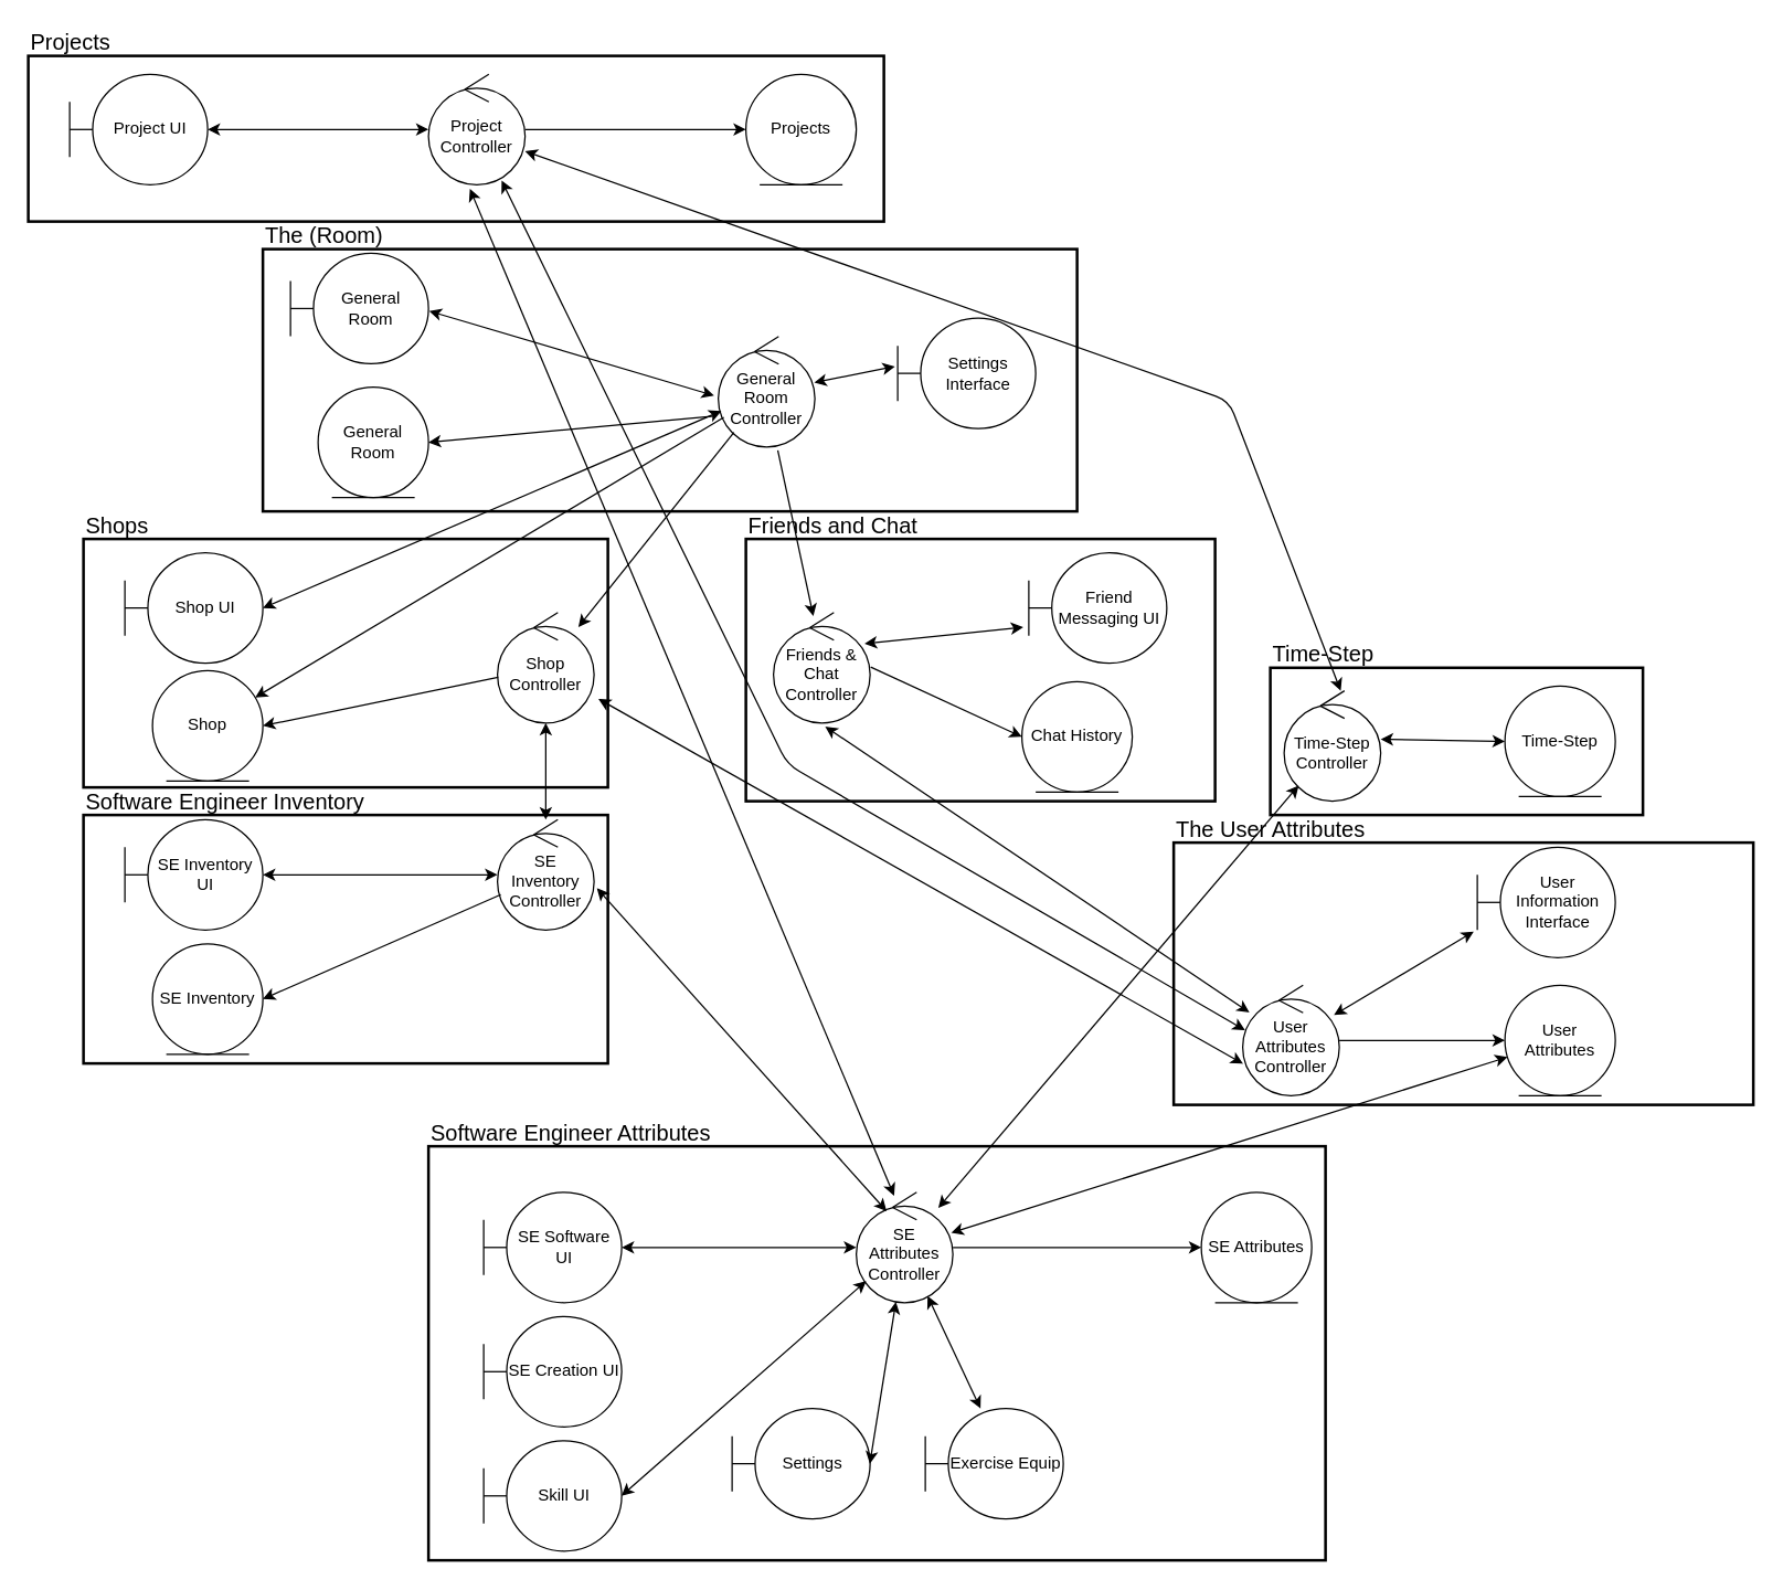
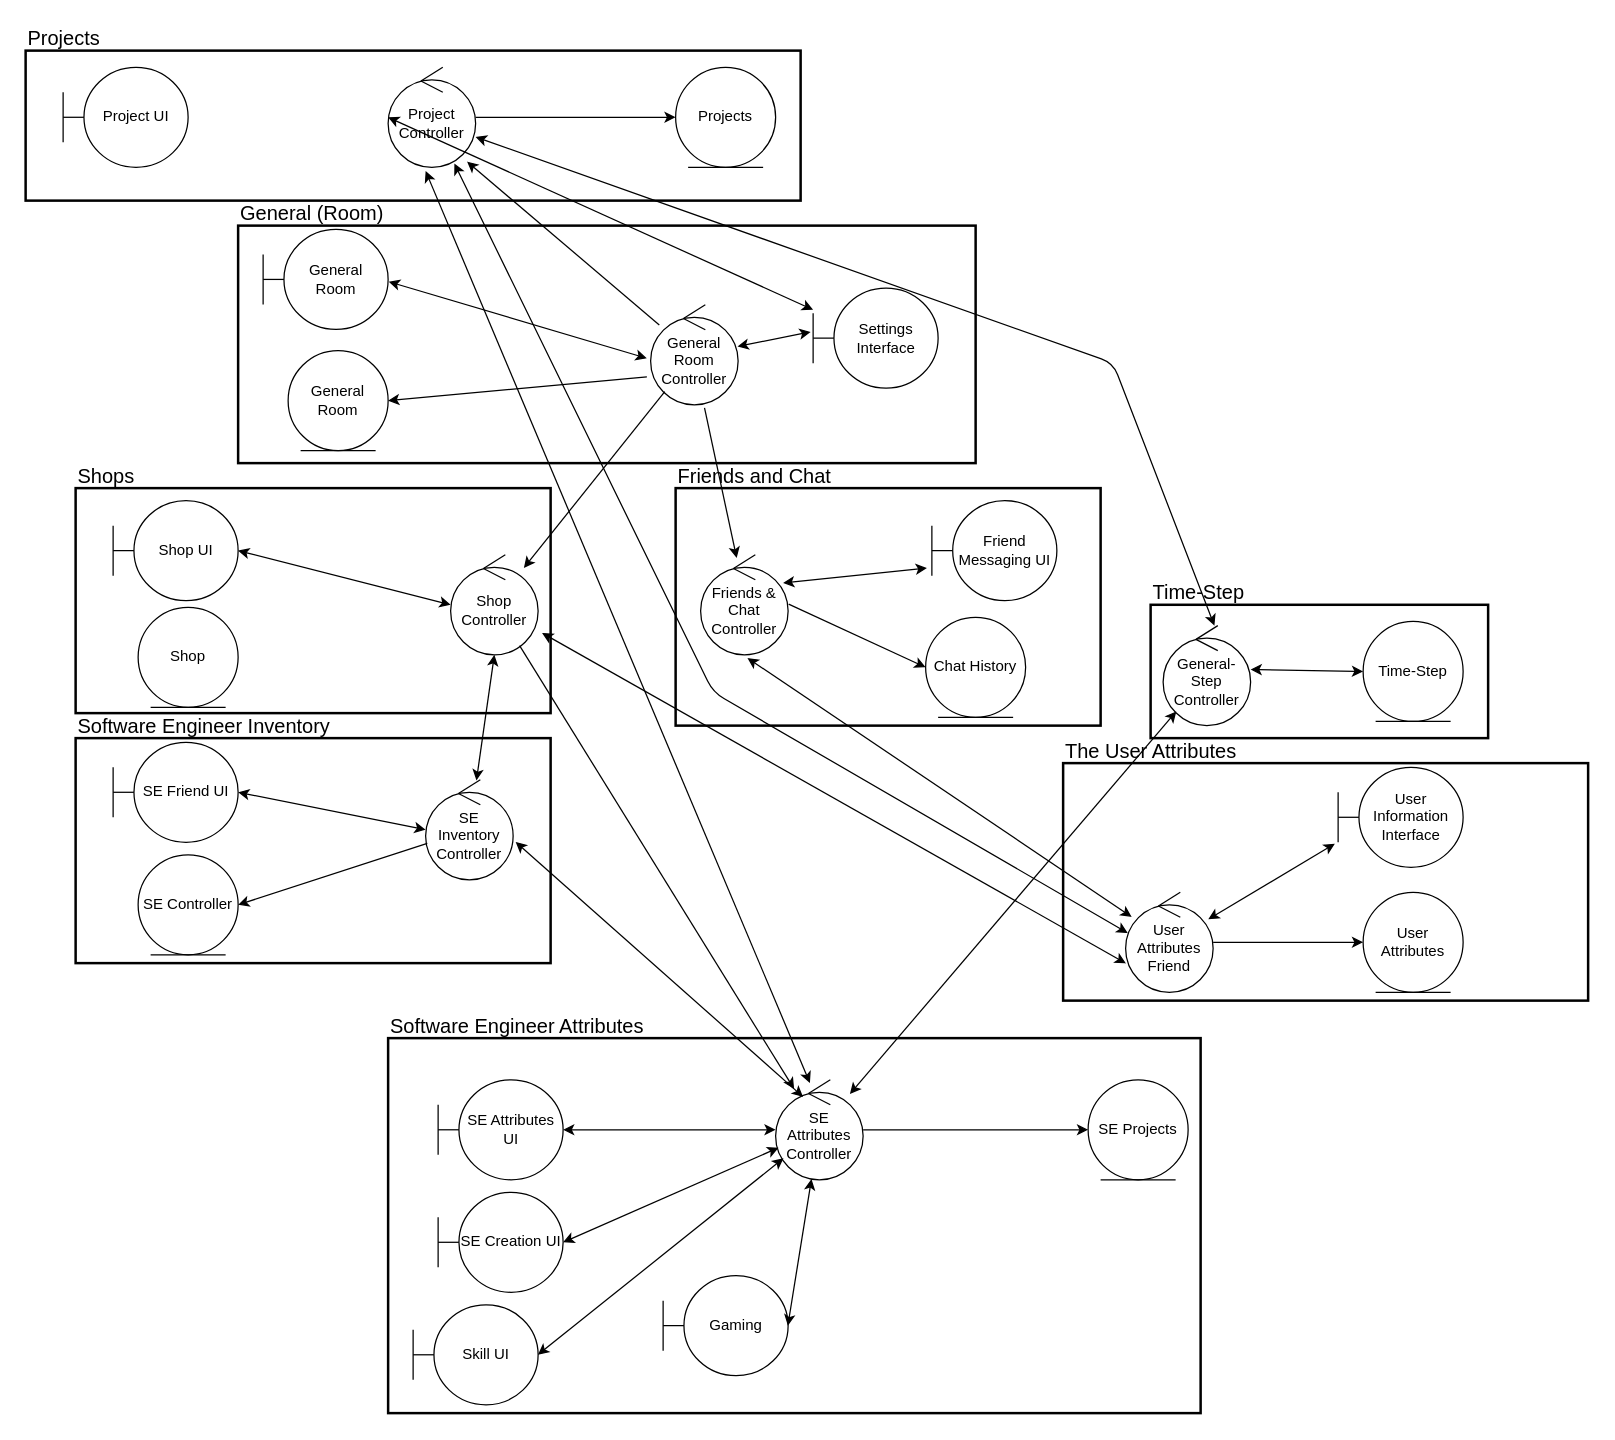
- <mxCell id="34" value="" style="endArrow=classic;startArrow=classic;html=1;entryX=1;entryY=0.5;entryDx=0;entryDy=0;entryPerimeter=0;exitX=0;exitY=0.5;exitDx=0;exitDy=0;exitPerimeter=0;" parent="1" source="31" target="33" edge="1"><mxGeometry width="50" height="50" relative="1" as="geometry"><mxPoint x="190" y="183.33" as="sourcePoint" /><mxPoint x="240" y="133.33" as="targetPoint" /></mxGeometry></mxCell>
+ <mxCell id="34" value="" style="endArrow=classic;startArrow=classic;html=1;exitX=0;exitY=0.5;exitDx=0;exitDy=0;exitPerimeter=0;" parent="1" source="31" target="50" edge="1"><mxGeometry width="50" height="50" relative="1" as="geometry"><mxPoint x="190" y="183.33" as="sourcePoint" /><mxPoint x="240" y="133.33" as="targetPoint" /></mxGeometry></mxCell>
- <mxCell id="64" value="The (Room)" style="text;html=1;strokeColor=none;fillColor=none;align=left;verticalAlign=middle;whiteSpace=wrap;rounded=0;strokeWidth=1;fontSize=16;" parent="1" vertex="1"><mxGeometry x="190" y="160" width="130" height="20" as="geometry" /></mxCell>
+ <mxCell id="64" value="General (Room)" style="text;html=1;strokeColor=none;fillColor=none;align=left;verticalAlign=middle;whiteSpace=wrap;rounded=0;strokeWidth=1;fontSize=16;" parent="1" vertex="1"><mxGeometry x="190" y="160" width="130" height="20" as="geometry" /></mxCell>
- <mxCell id="26" value="" style="endArrow=classic;startArrow=classic;html=1;exitX=1;exitY=0.5;exitDx=0;exitDy=0;exitPerimeter=0;" parent="1" source="24" target="23" edge="1"><mxGeometry width="50" height="50" relative="1" as="geometry"><mxPoint x="210" y="613.33" as="sourcePoint" /><mxPoint x="340" y="482.33" as="targetPoint" /></mxGeometry></mxCell>
+ <mxCell id="26" value="" style="endArrow=classic;startArrow=classic;html=1;entryX=0;entryY=0.5;entryDx=0;entryDy=0;entryPerimeter=0;exitX=1;exitY=0.5;exitDx=0;exitDy=0;exitPerimeter=0;" parent="1" source="24" target="25" edge="1"><mxGeometry width="50" height="50" relative="1" as="geometry"><mxPoint x="210" y="613.33" as="sourcePoint" /><mxPoint x="340" y="482.33" as="targetPoint" /></mxGeometry></mxCell>
- <mxCell id="48" value="" style="endArrow=classic;startArrow=none;html=1;startFill=0;" parent="1" source="23" target="27" edge="1"><mxGeometry width="50" height="50" relative="1" as="geometry"><mxPoint x="260" y="303.33" as="sourcePoint" /><mxPoint x="310" y="253.33" as="targetPoint" /></mxGeometry></mxCell>
+ <mxCell id="48" value="" style="endArrow=classic;startArrow=none;html=1;entryX=0.902;entryY=0.943;entryDx=0;entryDy=0;entryPerimeter=0;startFill=0;" parent="1" source="23" target="31" edge="1"><mxGeometry width="50" height="50" relative="1" as="geometry"><mxPoint x="260" y="303.33" as="sourcePoint" /><mxPoint x="310" y="253.33" as="targetPoint" /></mxGeometry></mxCell>
- <mxCell id="28" value="" style="endArrow=classic;html=1;entryX=1;entryY=0.5;entryDx=0;entryDy=0;" parent="1" source="25" target="27" edge="1"><mxGeometry width="50" height="50" relative="1" as="geometry"><mxPoint x="340" y="443.33" as="sourcePoint" /><mxPoint x="500" y="603.33" as="targetPoint" /></mxGeometry></mxCell>
+ <mxCell id="28" value="" style="endArrow=classic;html=1;" parent="1" source="25" target="11" edge="1"><mxGeometry width="50" height="50" relative="1" as="geometry"><mxPoint x="340" y="443.33" as="sourcePoint" /><mxPoint x="500" y="603.33" as="targetPoint" /></mxGeometry></mxCell>
- <mxCell id="22" value="Time-Step Controller" style="ellipse;shape=umlControl;whiteSpace=wrap;html=1;" parent="1" vertex="1"><mxGeometry x="930" y="500" width="70" height="80" as="geometry" /></mxCell>
+ <mxCell id="22" value="General-Step Controller" style="ellipse;shape=umlControl;whiteSpace=wrap;html=1;" parent="1" vertex="1"><mxGeometry x="930" y="500" width="70" height="80" as="geometry" /></mxCell>
- <mxCell id="18" value="SE Inventory UI" style="shape=umlBoundary;whiteSpace=wrap;html=1;" parent="1" vertex="1"><mxGeometry x="90" y="593.33" width="100" height="80" as="geometry" /></mxCell>
+ <mxCell id="18" value="SE Friend UI" style="shape=umlBoundary;whiteSpace=wrap;html=1;" parent="1" vertex="1"><mxGeometry x="90" y="593.33" width="100" height="80" as="geometry" /></mxCell>
- <mxCell id="17" value="SE Inventory Controller" style="ellipse;shape=umlControl;whiteSpace=wrap;html=1;" parent="1" vertex="1"><mxGeometry x="360" y="593.33" width="70" height="80" as="geometry" /></mxCell>
+ <mxCell id="17" value="SE Inventory Controller" style="ellipse;shape=umlControl;whiteSpace=wrap;html=1;" parent="1" vertex="1"><mxGeometry x="340" y="623.33" width="70" height="80" as="geometry" /></mxCell>
- <mxCell id="19" value="SE Inventory" style="ellipse;shape=umlEntity;whiteSpace=wrap;html=1;" parent="1" vertex="1"><mxGeometry x="110" y="683.33" width="80" height="80" as="geometry" /></mxCell>
+ <mxCell id="19" value="SE Controller" style="ellipse;shape=umlEntity;whiteSpace=wrap;html=1;" parent="1" vertex="1"><mxGeometry x="110" y="683.33" width="80" height="80" as="geometry" /></mxCell>
- <mxCell id="7" value="User Attributes Controller" style="ellipse;shape=umlControl;whiteSpace=wrap;html=1;" parent="1" vertex="1"><mxGeometry x="900" y="713.33" width="70" height="80" as="geometry" /></mxCell>
+ <mxCell id="7" value="User Attributes Friend" style="ellipse;shape=umlControl;whiteSpace=wrap;html=1;" parent="1" vertex="1"><mxGeometry x="900" y="713.33" width="70" height="80" as="geometry" /></mxCell>
- <mxCell id="16" value="" style="endArrow=classic;startArrow=classic;html=1;" parent="1" source="11" target="6" edge="1"><mxGeometry width="50" height="50" relative="1" as="geometry"><mxPoint x="610" y="953.33" as="sourcePoint" /><mxPoint x="550" y="963.33" as="targetPoint" /></mxGeometry></mxCell>
+ <mxCell id="16" value="" style="endArrow=classic;startArrow=classic;html=1;entryX=1;entryY=0.5;entryDx=0;entryDy=0;entryPerimeter=0;" parent="1" source="11" target="15" edge="1"><mxGeometry width="50" height="50" relative="1" as="geometry"><mxPoint x="610" y="953.33" as="sourcePoint" /><mxPoint x="550" y="963.33" as="targetPoint" /></mxGeometry></mxCell>
- <mxCell id="13" value="SE Software UI" style="shape=umlBoundary;whiteSpace=wrap;html=1;" parent="1" vertex="1"><mxGeometry x="350" y="863.33" width="100" height="80" as="geometry" /></mxCell>
+ <mxCell id="13" value="SE Attributes UI" style="shape=umlBoundary;whiteSpace=wrap;html=1;" parent="1" vertex="1"><mxGeometry x="350" y="863.33" width="100" height="80" as="geometry" /></mxCell>
- <mxCell id="10" value="SE Attributes" style="ellipse;shape=umlEntity;whiteSpace=wrap;html=1;" parent="1" vertex="1"><mxGeometry x="870" y="863.33" width="80" height="80" as="geometry" /></mxCell>
+ <mxCell id="10" value="SE Projects" style="ellipse;shape=umlEntity;whiteSpace=wrap;html=1;" parent="1" vertex="1"><mxGeometry x="870" y="863.33" width="80" height="80" as="geometry" /></mxCell>
- <mxCell id="36" value="" style="endArrow=classic;startArrow=classic;html=1;entryX=0.4;entryY=0;entryDx=0;entryDy=0;entryPerimeter=0;" parent="1" source="11" target="35" edge="1"><mxGeometry width="50" height="50" relative="1" as="geometry"><mxPoint x="570" y="793.33" as="sourcePoint" /><mxPoint x="620" y="743.33" as="targetPoint" /></mxGeometry></mxCell>
- <mxCell id="37" value="Settings" style="shape=umlBoundary;whiteSpace=wrap;html=1;" parent="1" vertex="1"><mxGeometry x="530" y="1020" width="100" height="80" as="geometry" /></mxCell>
+ <mxCell id="37" value="Gaming" style="shape=umlBoundary;whiteSpace=wrap;html=1;" parent="1" vertex="1"><mxGeometry x="530" y="1020" width="100" height="80" as="geometry" /></mxCell>
- <mxCell id="35" value="Exercise Equip" style="shape=umlBoundary;whiteSpace=wrap;html=1;" parent="1" vertex="1"><mxGeometry x="670" y="1020" width="100" height="80" as="geometry" /></mxCell>
- <mxCell id="39" value="Skill UI" style="shape=umlBoundary;whiteSpace=wrap;html=1;" parent="1" vertex="1"><mxGeometry x="350" y="1043.33" width="100" height="80" as="geometry" /></mxCell>
+ <mxCell id="39" value="Skill UI" style="shape=umlBoundary;whiteSpace=wrap;html=1;" parent="1" vertex="1"><mxGeometry x="330" y="1043.33" width="100" height="80" as="geometry" /></mxCell>
